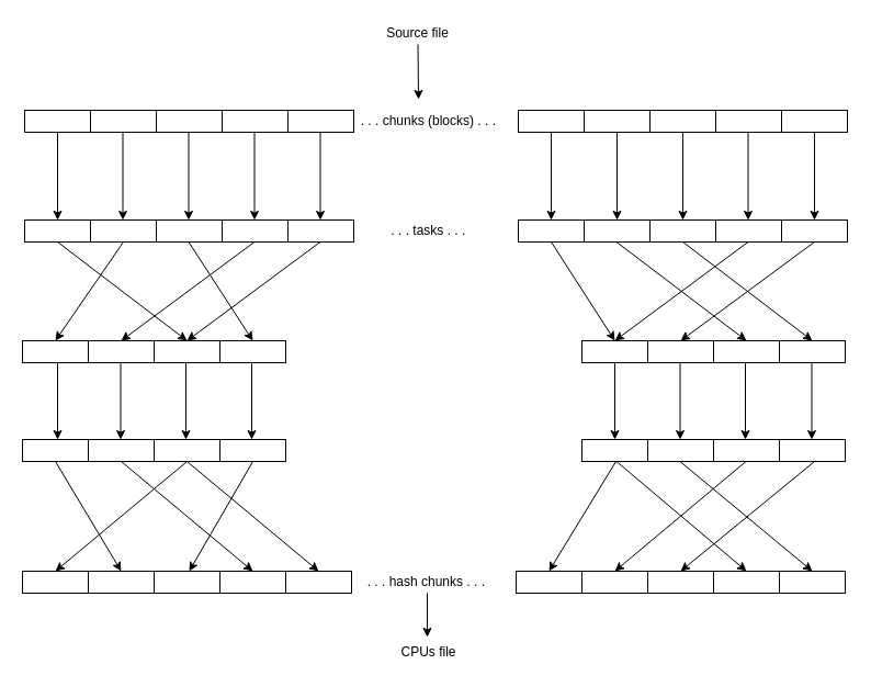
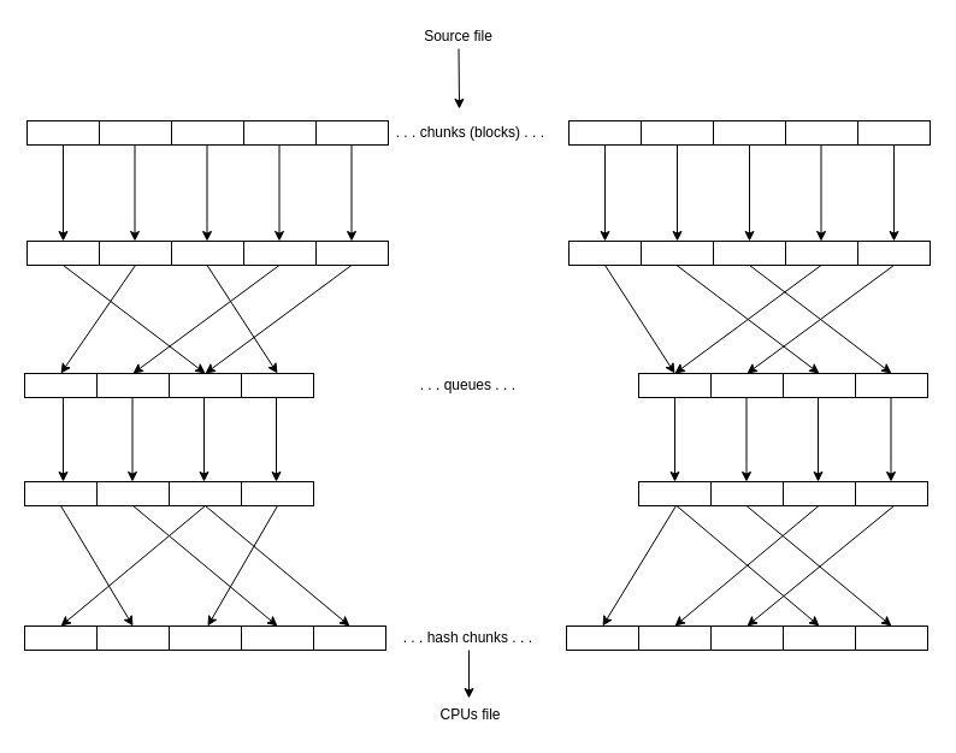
- <mxCell id="24" value=". . . tasks&amp;nbsp;. . .&amp;nbsp;" style="text;html=1;strokeColor=none;fillColor=none;align=center;verticalAlign=middle;whiteSpace=wrap;rounded=0;" vertex="1" parent="1"><mxGeometry x="322" y="200" width="140" height="20" as="geometry" /></mxCell>
+ <mxCell id="33" value=". . . queues . . .&amp;nbsp;" style="text;html=1;strokeColor=none;fillColor=none;align=center;verticalAlign=middle;whiteSpace=wrap;rounded=0;" vertex="1" parent="1"><mxGeometry x="320" y="310" width="140" height="20" as="geometry" /></mxCell>
